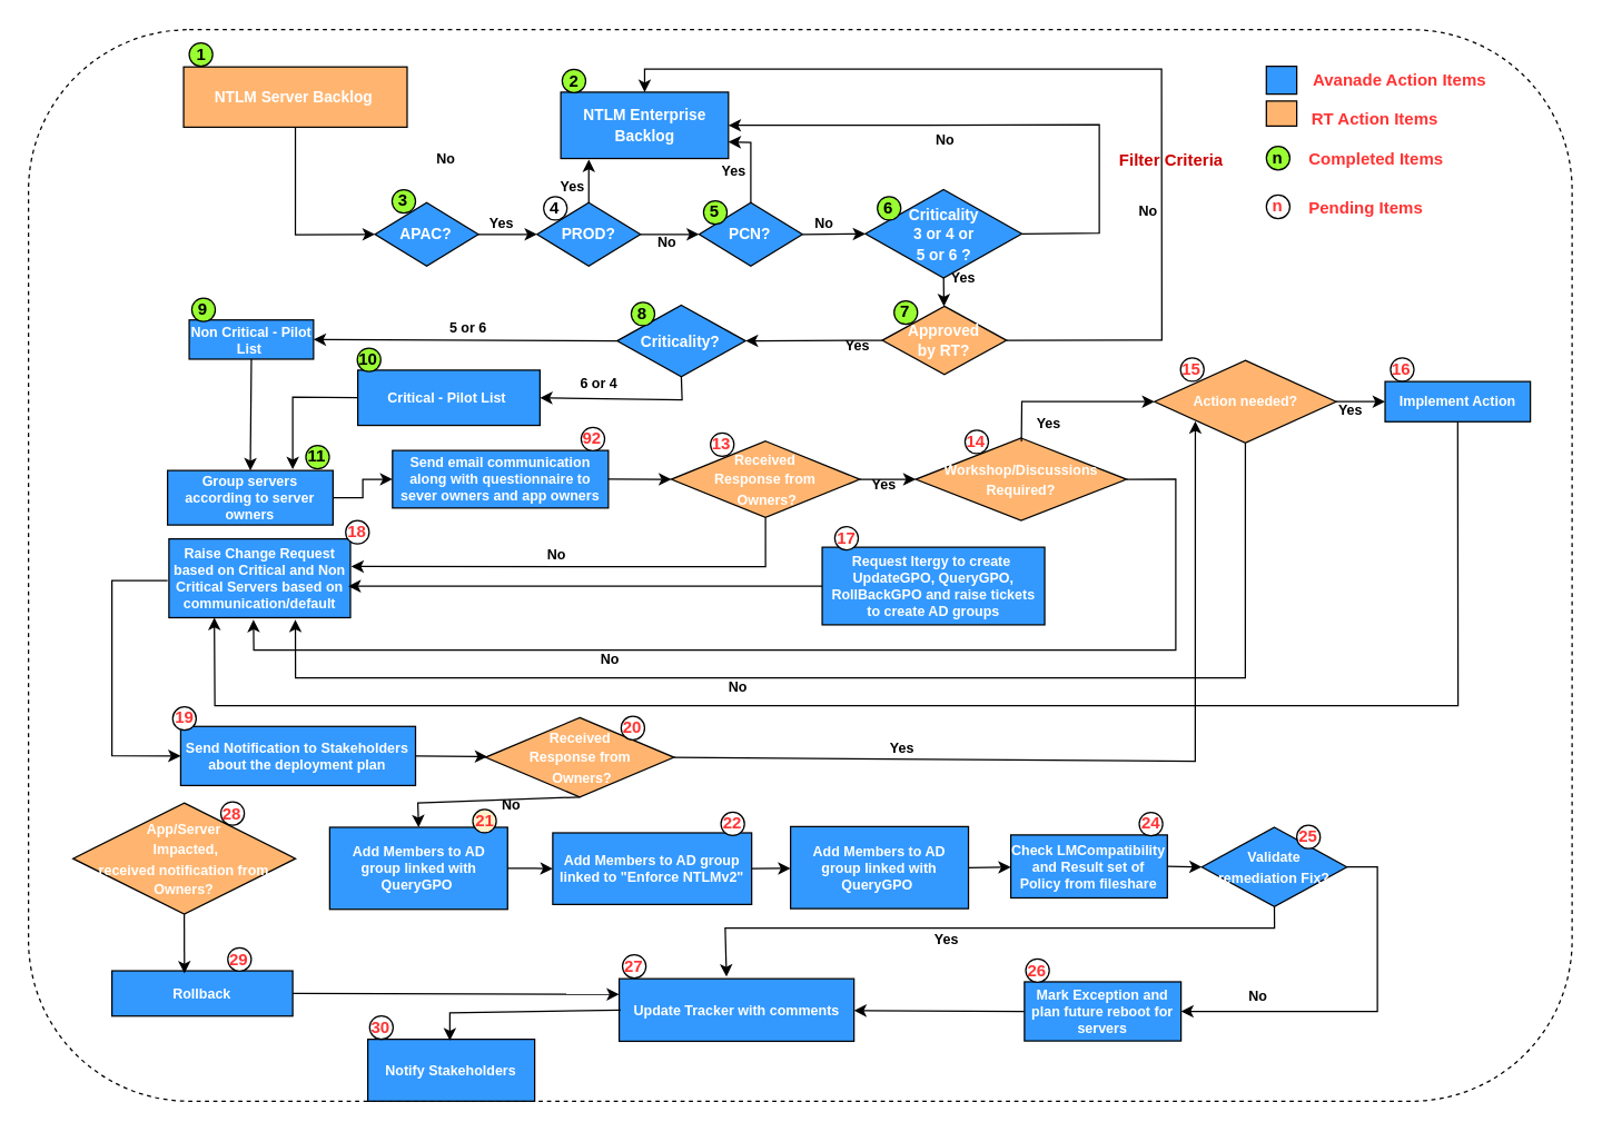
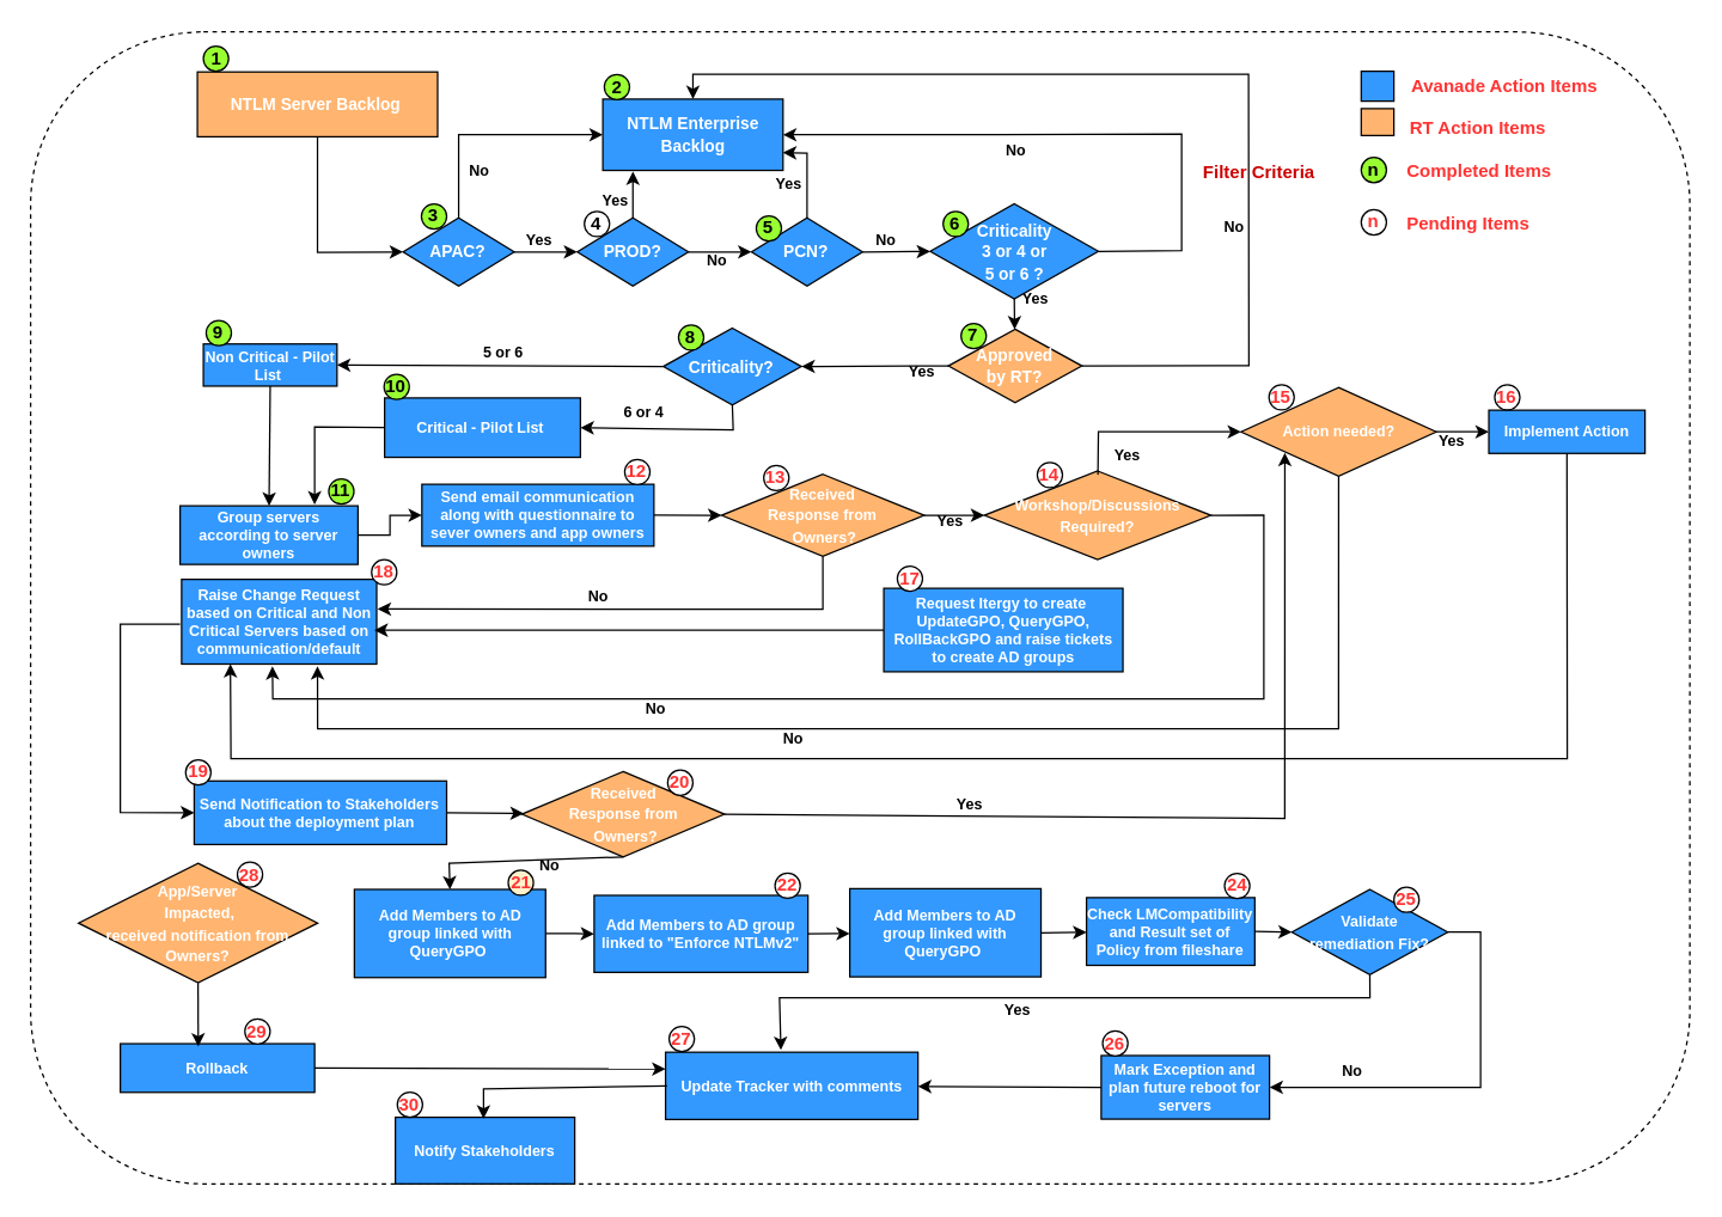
+ <mxCell id="14" value="" style="endArrow=classic;html=1;rounded=0;fontSize=12;fontColor=#CC0000;exitX=0.5;exitY=0;exitDx=0;exitDy=0;entryX=0;entryY=0.5;entryDx=0;entryDy=0;" parent="1" source="5" target="4" edge="1"><mxGeometry width="50" height="50" relative="1" as="geometry"><mxPoint x="372.655" y="164.66" as="sourcePoint" /><mxPoint x="422.886" y="128.516" as="targetPoint" /><Array as="points"><mxPoint x="306.35" y="89.481" /></Array></mxGeometry></mxCell>
- <mxCell id="107" value="&lt;b&gt;&lt;font&gt;92&lt;/font&gt;&lt;/b&gt;" style="ellipse;whiteSpace=wrap;html=1;aspect=fixed;fontColor=#FF3333;fillColor=#FFFFFF;" parent="1" vertex="1"><mxGeometry x="417.43" y="306.74" width="16.89" height="16.89" as="geometry" /></mxCell>
+ <mxCell id="107" value="&lt;b&gt;&lt;font&gt;12&lt;/font&gt;&lt;/b&gt;" style="ellipse;whiteSpace=wrap;html=1;aspect=fixed;fontColor=#FF3333;fillColor=#FFFFFF;" parent="1" vertex="1"><mxGeometry x="417.43" y="306.74" width="16.89" height="16.89" as="geometry" /></mxCell>
